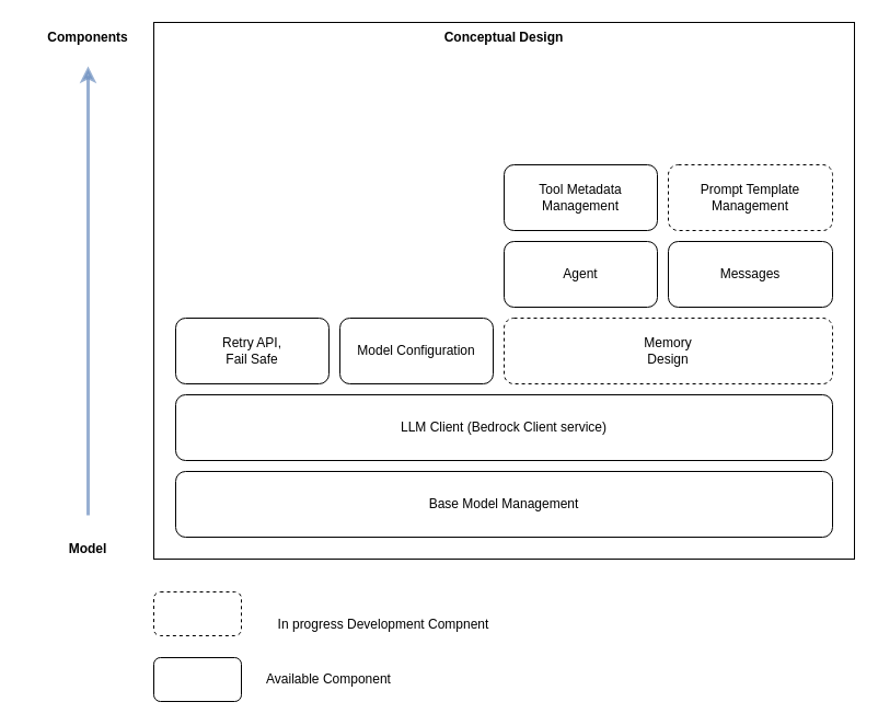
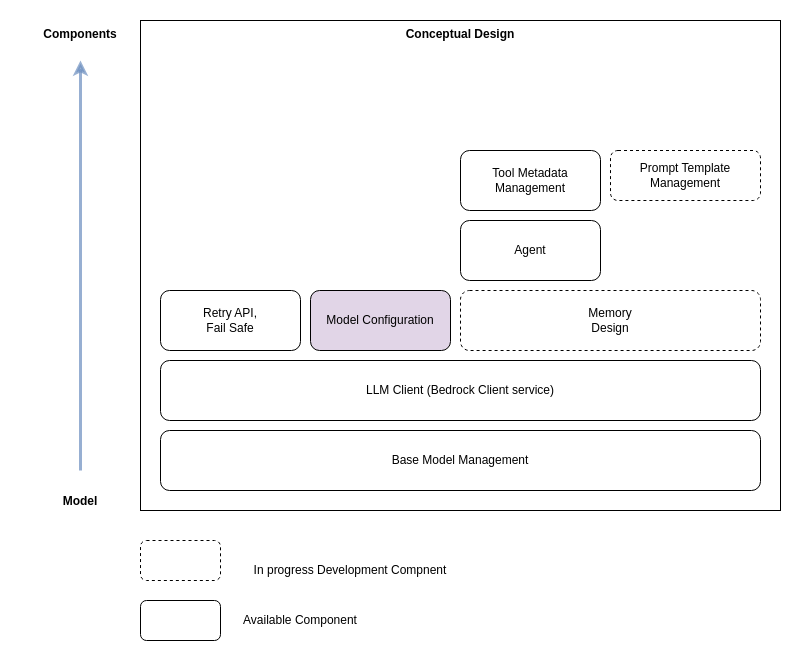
- <mxCell id="8" value="Prompt Template Management" style="rounded=1;whiteSpace=wrap;html=1;dashed=1;" vertex="1" parent="1"><mxGeometry x="610" y="150" width="150" height="60" as="geometry" /></mxCell>
+ <mxCell id="8" value="Prompt Template Management" style="rounded=1;whiteSpace=wrap;html=1;dashed=1;" vertex="1" parent="1"><mxGeometry x="610" y="150" width="150" height="50" as="geometry" /></mxCell>
- <mxCell id="6" value="Messages" style="rounded=1;whiteSpace=wrap;html=1;" vertex="1" parent="1"><mxGeometry x="610" y="220" width="150" height="60" as="geometry" /></mxCell>
- <mxCell id="9" value="Model Configuration" style="rounded=1;whiteSpace=wrap;html=1;" vertex="1" parent="1"><mxGeometry x="310" y="290" width="140" height="60" as="geometry" /></mxCell>
+ <mxCell id="9" value="Model Configuration" style="rounded=1;whiteSpace=wrap;html=1;fillColor=#e1d5e7;" vertex="1" parent="1"><mxGeometry x="310" y="290" width="140" height="60" as="geometry" /></mxCell>
